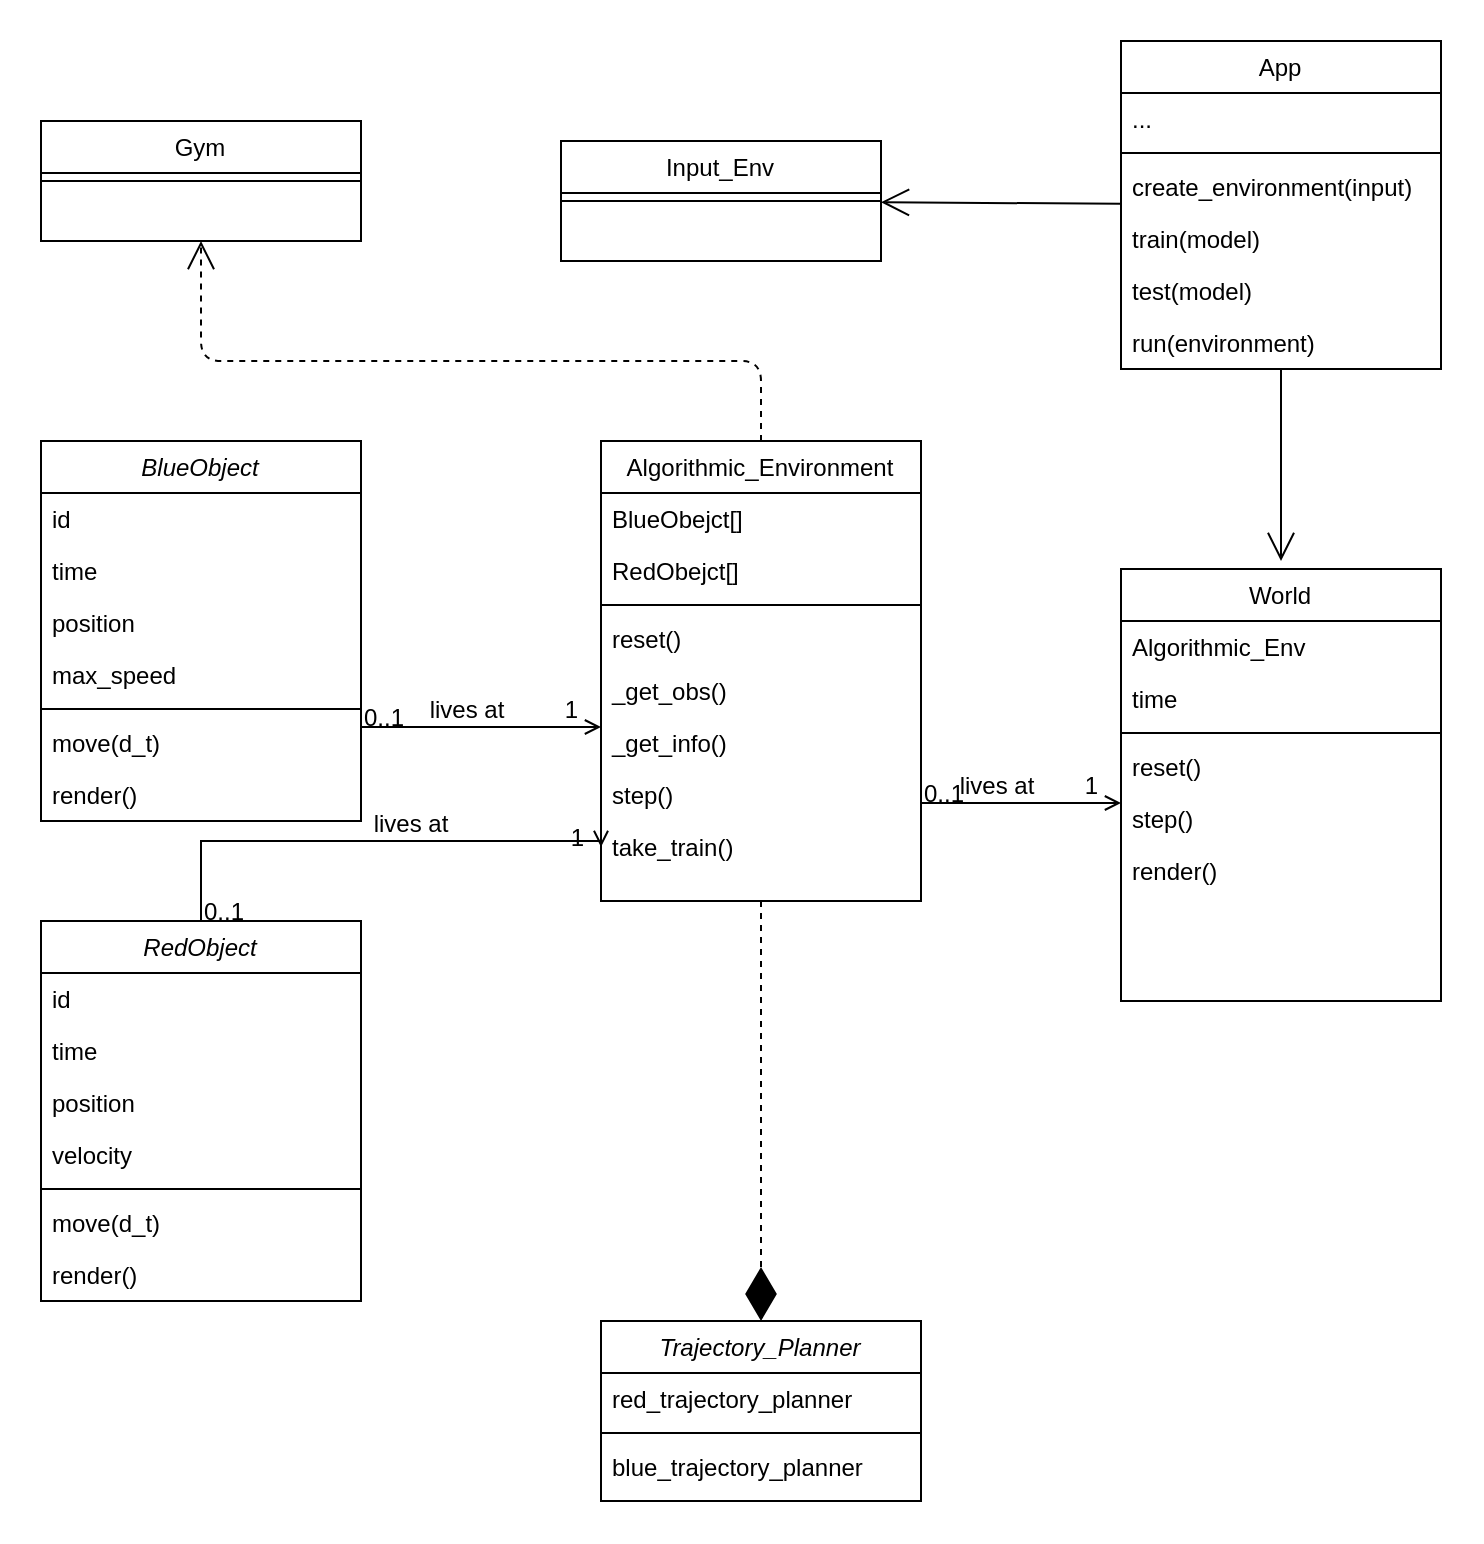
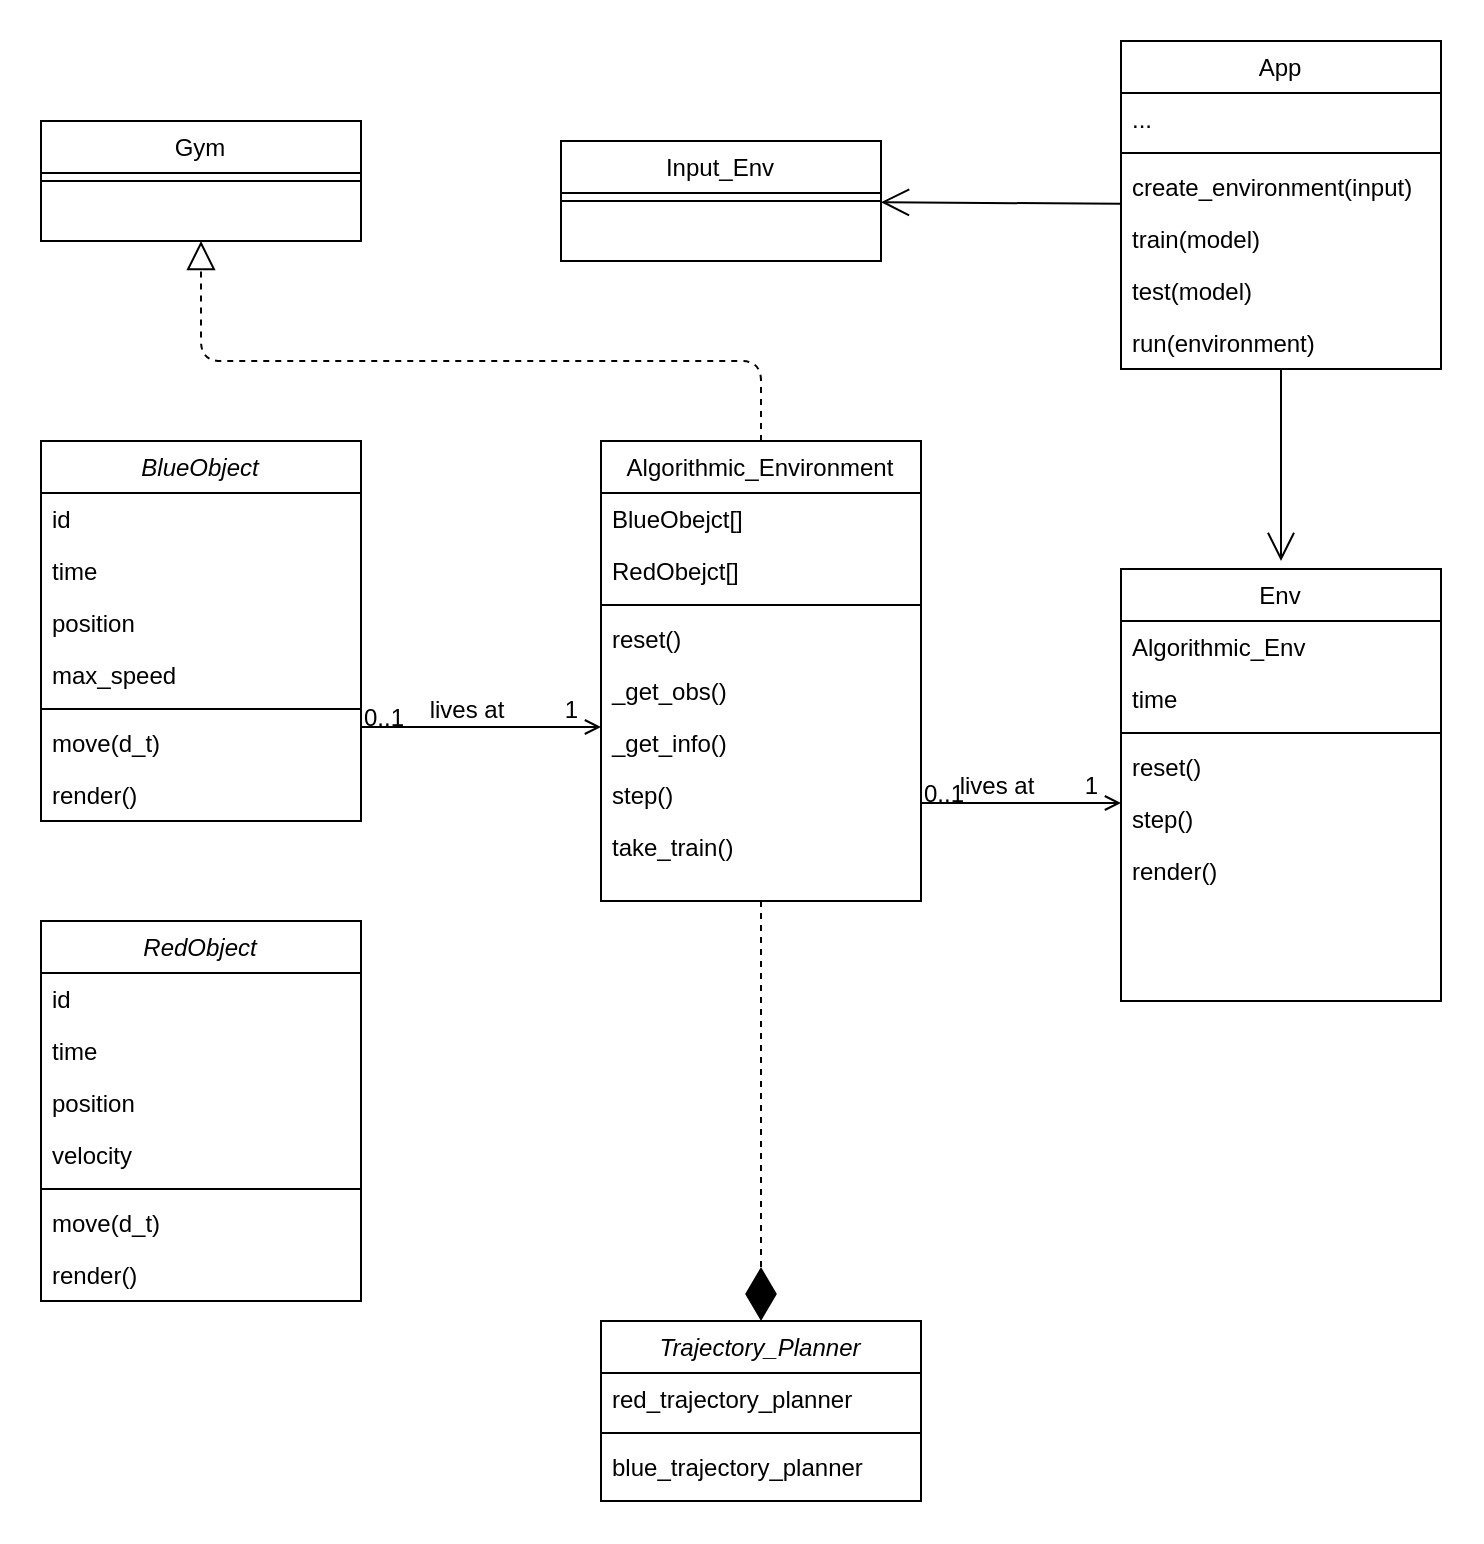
- <mxCell id="56" value="" style="endArrow=open;dashed=1;endFill=0;endSize=12;html=1;entryX=0.5;entryY=1;entryDx=0;entryDy=0;exitX=0.5;exitY=0;exitDx=0;exitDy=0;" edge="1" parent="1" source="45" target="54"><mxGeometry width="160" relative="1" as="geometry"><mxPoint x="720" y="315" as="sourcePoint" /><mxPoint x="440" y="460" as="targetPoint" /><Array as="points"><mxPoint x="380" y="180" /><mxPoint x="100" y="180" /></Array></mxGeometry></mxCell>
+ <mxCell id="56" value="" style="endArrow=block;dashed=1;endFill=0;endSize=12;html=1;entryX=0.5;entryY=1;entryDx=0;entryDy=0;exitX=0.5;exitY=0;exitDx=0;exitDy=0;" edge="1" parent="1" source="45" target="54"><mxGeometry width="160" relative="1" as="geometry"><mxPoint x="720" y="315" as="sourcePoint" /><mxPoint x="440" y="460" as="targetPoint" /><Array as="points"><mxPoint x="380" y="180" /><mxPoint x="100" y="180" /></Array></mxGeometry></mxCell>
- <mxCell id="10" value="World" style="swimlane;fontStyle=0;align=center;verticalAlign=top;childLayout=stackLayout;horizontal=1;startSize=26;horizontalStack=0;resizeParent=1;resizeLast=0;collapsible=1;marginBottom=0;rounded=0;shadow=0;strokeWidth=1;" vertex="1" parent="1"><mxGeometry x="560" y="284" width="160" height="216" as="geometry"><mxRectangle x="550" y="140" width="160" height="26" as="alternateBounds" /></mxGeometry></mxCell>
+ <mxCell id="10" value="Env" style="swimlane;fontStyle=0;align=center;verticalAlign=top;childLayout=stackLayout;horizontal=1;startSize=26;horizontalStack=0;resizeParent=1;resizeLast=0;collapsible=1;marginBottom=0;rounded=0;shadow=0;strokeWidth=1;" vertex="1" parent="1"><mxGeometry x="560" y="284" width="160" height="216" as="geometry"><mxRectangle x="550" y="140" width="160" height="26" as="alternateBounds" /></mxGeometry></mxCell>
- <mxCell id="29" value="" style="endArrow=open;shadow=0;strokeWidth=1;rounded=0;endFill=1;edgeStyle=elbowEdgeStyle;elbow=vertical;entryX=0;entryY=0.5;entryDx=0;entryDy=0;" edge="1" parent="1" source="21" target="53"><mxGeometry x="0.5" y="41" relative="1" as="geometry"><mxPoint x="180" y="430" as="sourcePoint" /><mxPoint x="250" y="420" as="targetPoint" /><mxPoint x="-40" y="32" as="offset" /><Array as="points"><mxPoint x="200" y="420" /></Array></mxGeometry></mxCell>
- <mxCell id="30" value="0..1" style="resizable=0;align=left;verticalAlign=bottom;labelBackgroundColor=none;fontSize=12;" connectable="0" vertex="1" parent="29"><mxGeometry x="-1" relative="1" as="geometry"><mxPoint y="4" as="offset" /></mxGeometry></mxCell>
- <mxCell id="31" value="1" style="resizable=0;align=right;verticalAlign=bottom;labelBackgroundColor=none;fontSize=12;" connectable="0" vertex="1" parent="29"><mxGeometry x="1" relative="1" as="geometry"><mxPoint x="-7" y="4" as="offset" /></mxGeometry></mxCell>
- <mxCell id="32" value="lives at" style="text;html=1;resizable=0;points=[];;align=center;verticalAlign=middle;labelBackgroundColor=none;rounded=0;shadow=0;strokeWidth=1;fontSize=12;" vertex="1" connectable="0" parent="29"><mxGeometry x="0.5" y="49" relative="1" as="geometry"><mxPoint x="-38" y="40" as="offset" /></mxGeometry></mxCell>
